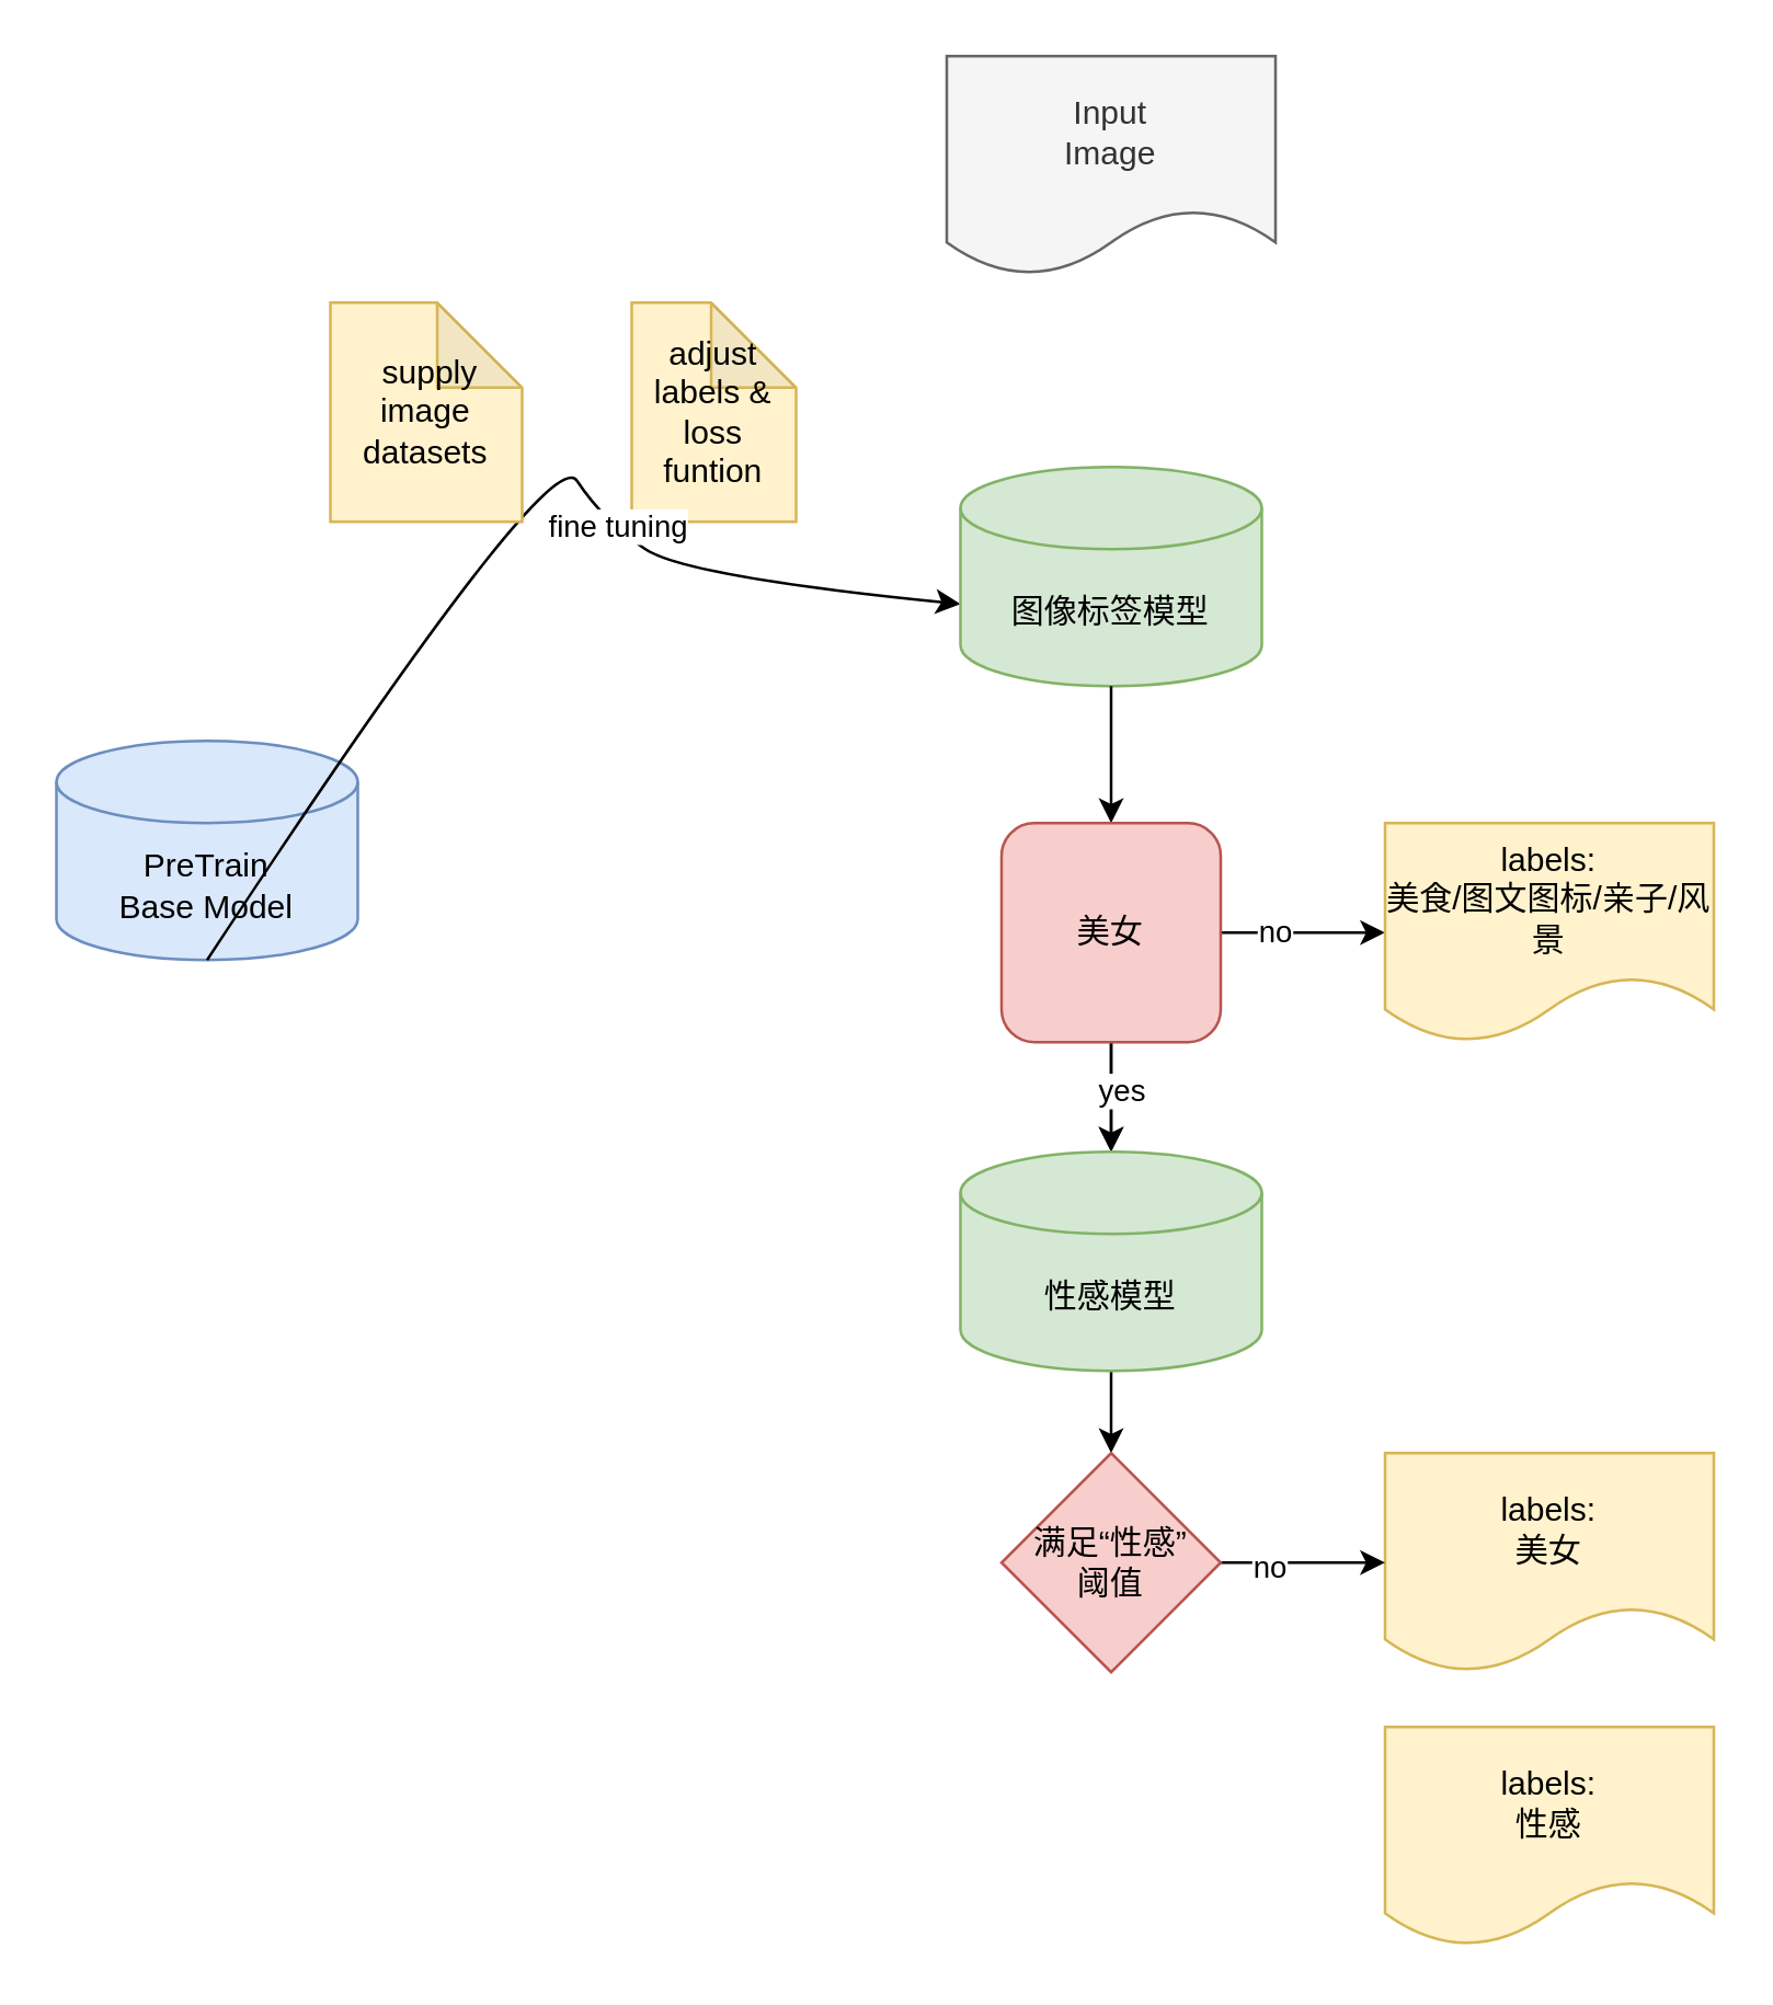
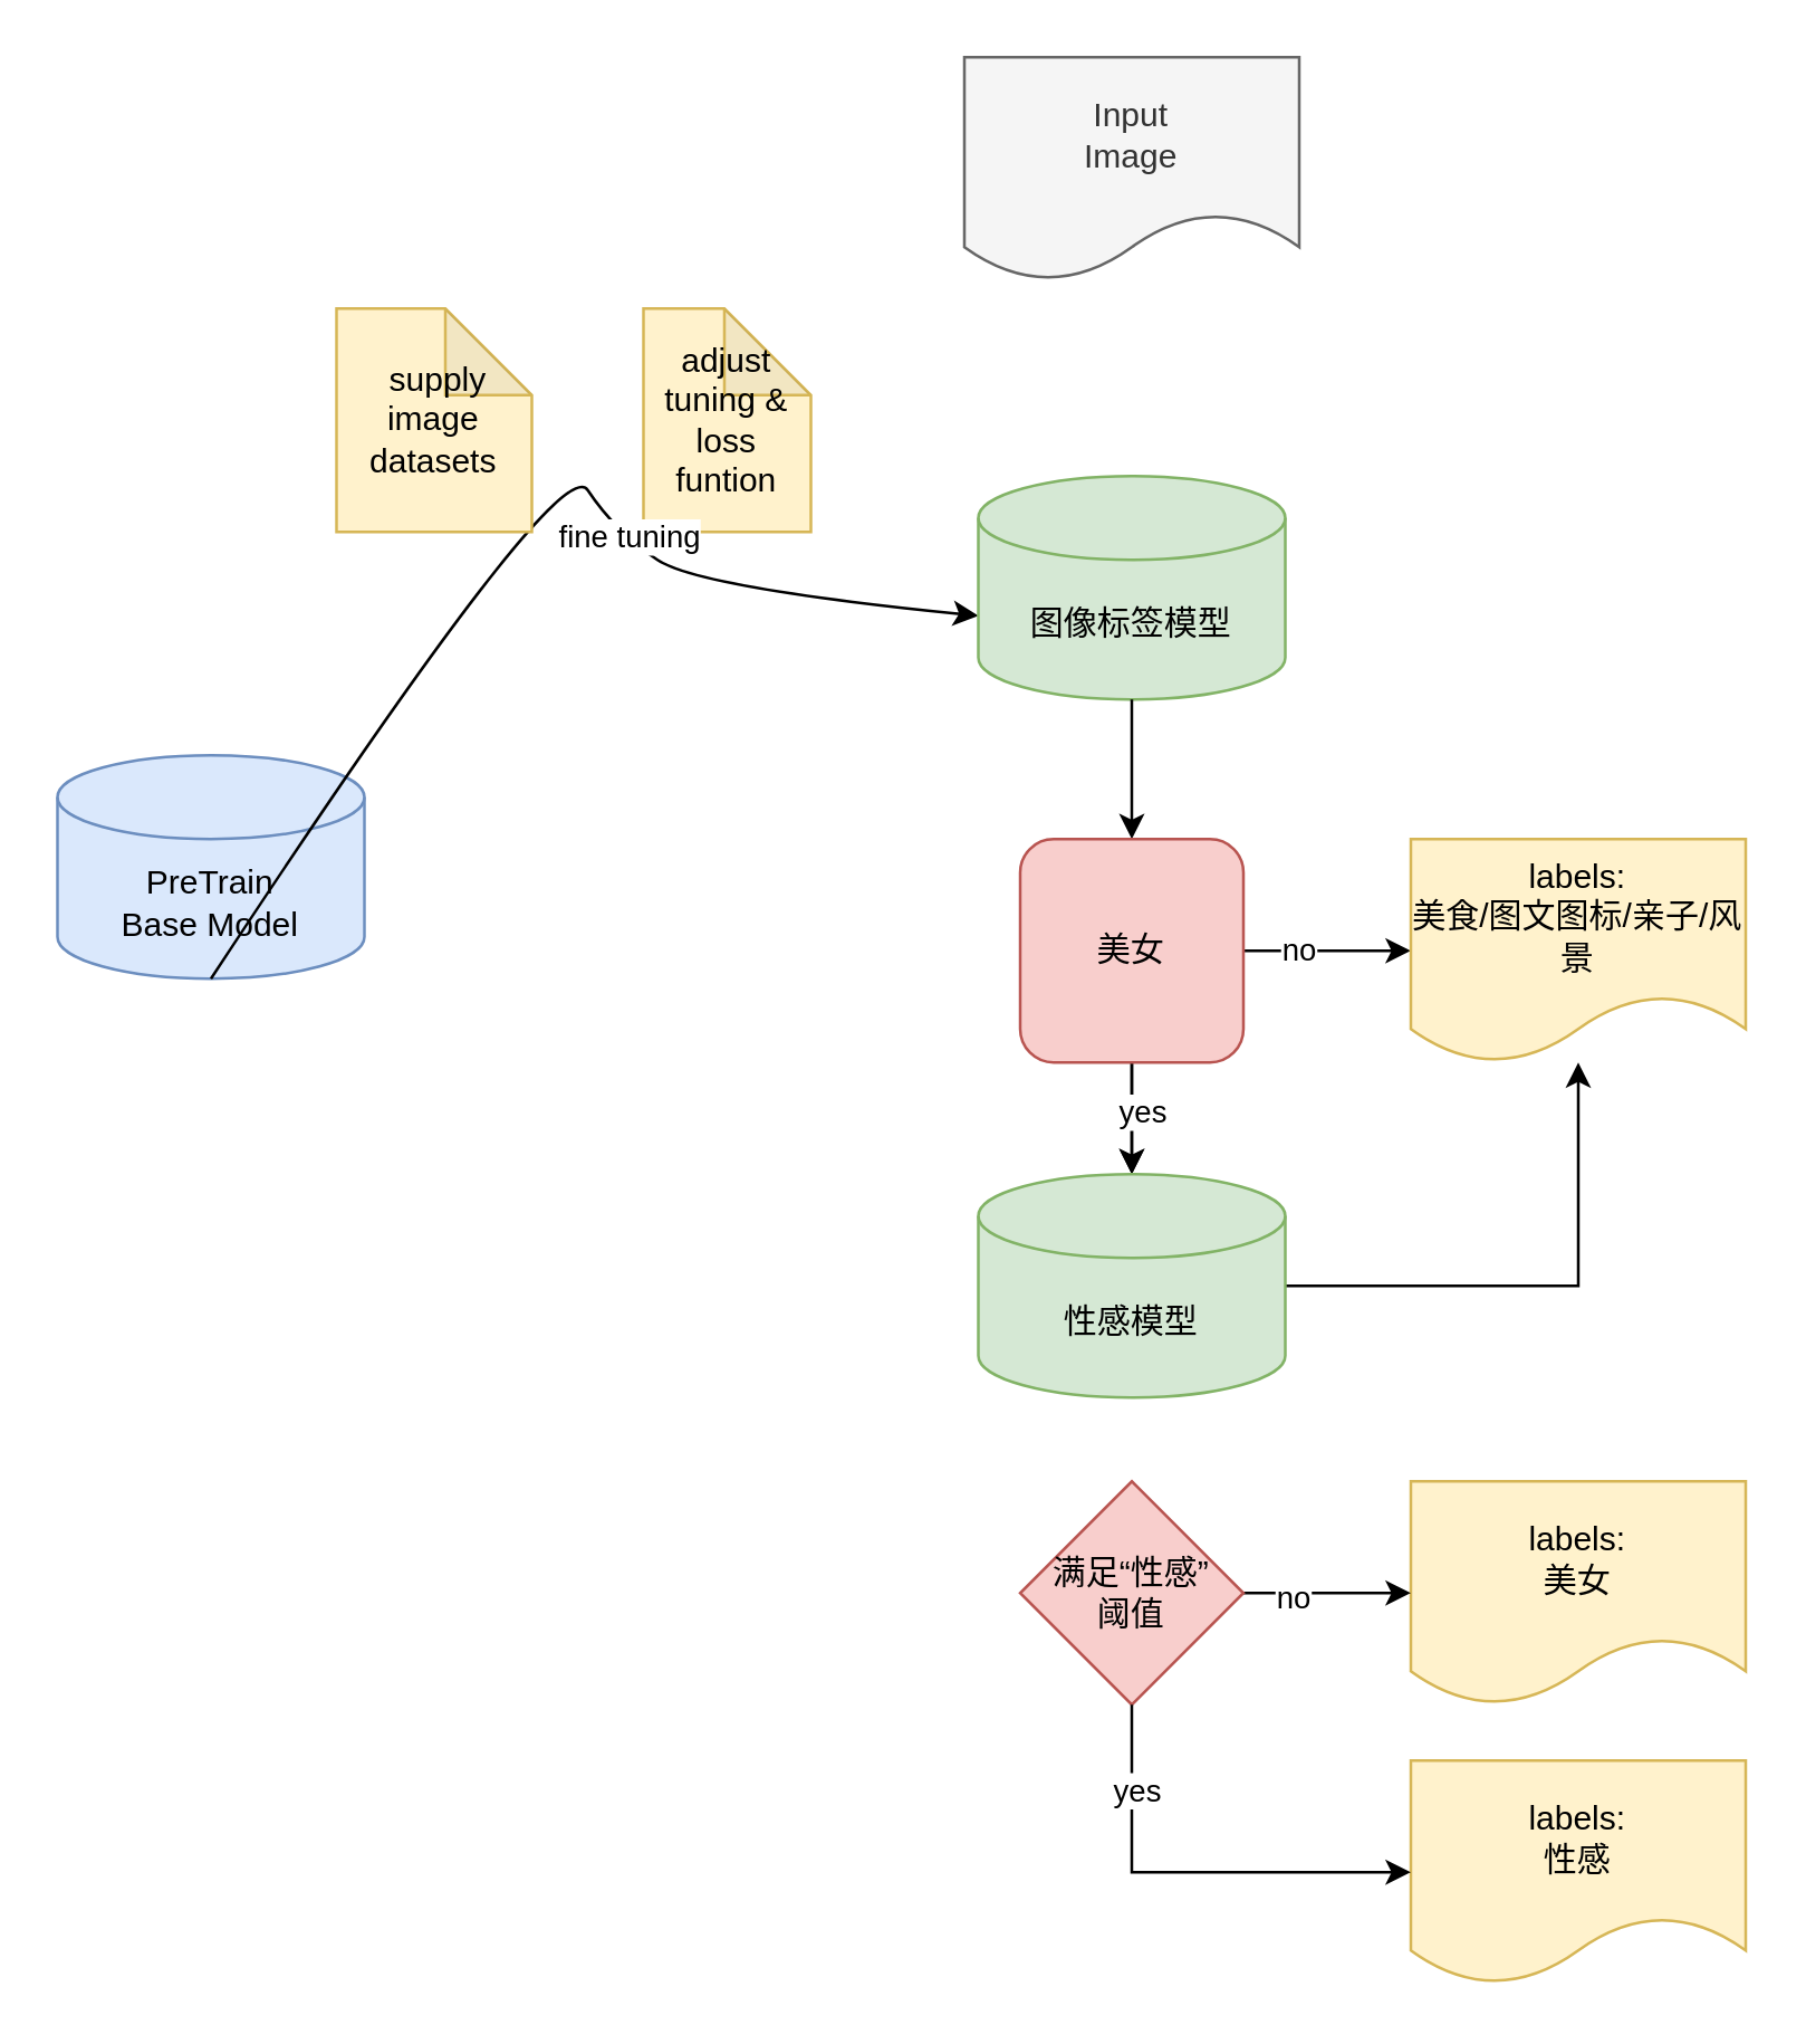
- <mxCell id="3" value="adjust labels &amp;amp; loss funtion" style="shape=note;whiteSpace=wrap;html=1;backgroundOutline=1;darkOpacity=0.05;size=31;fillColor=#fff2cc;strokeColor=#d6b656;" vertex="1" parent="1"><mxGeometry x="230" y="110" width="60" height="80" as="geometry" /></mxCell>
+ <mxCell id="3" value="adjust tuning &amp;amp; loss funtion" style="shape=note;whiteSpace=wrap;html=1;backgroundOutline=1;darkOpacity=0.05;size=31;fillColor=#fff2cc;strokeColor=#d6b656;" vertex="1" parent="1"><mxGeometry x="230" y="110" width="60" height="80" as="geometry" /></mxCell>
- <mxCell id="16" value="" style="edgeStyle=orthogonalEdgeStyle;rounded=0;orthogonalLoop=1;jettySize=auto;html=1;" edge="1" parent="1" source="17" target="22"><mxGeometry relative="1" as="geometry" /></mxCell>
+ <mxCell id="16" value="" style="edgeStyle=orthogonalEdgeStyle;rounded=0;orthogonalLoop=1;jettySize=auto;html=1;" edge="1" parent="1" source="17" target="18"><mxGeometry relative="1" as="geometry" /></mxCell>
+ <mxCell id="24" value="" style="edgeStyle=orthogonalEdgeStyle;rounded=0;orthogonalLoop=1;jettySize=auto;html=1;entryX=0;entryY=0.5;entryDx=0;entryDy=0;exitX=0.5;exitY=1;exitDx=0;exitDy=0;" edge="1" parent="1" source="22" target="23"><mxGeometry relative="1" as="geometry"><mxPoint x="455" y="570" as="sourcePoint" /><mxPoint x="515" y="570" as="targetPoint" /><Array as="points"><mxPoint x="405" y="670" /></Array></mxGeometry></mxCell>
+ <mxCell id="25" value="yes" style="edgeLabel;html=1;align=center;verticalAlign=middle;resizable=0;points=[];" vertex="1" connectable="0" parent="24"><mxGeometry x="-0.624" y="1" relative="1" as="geometry"><mxPoint as="offset" /></mxGeometry></mxCell>
